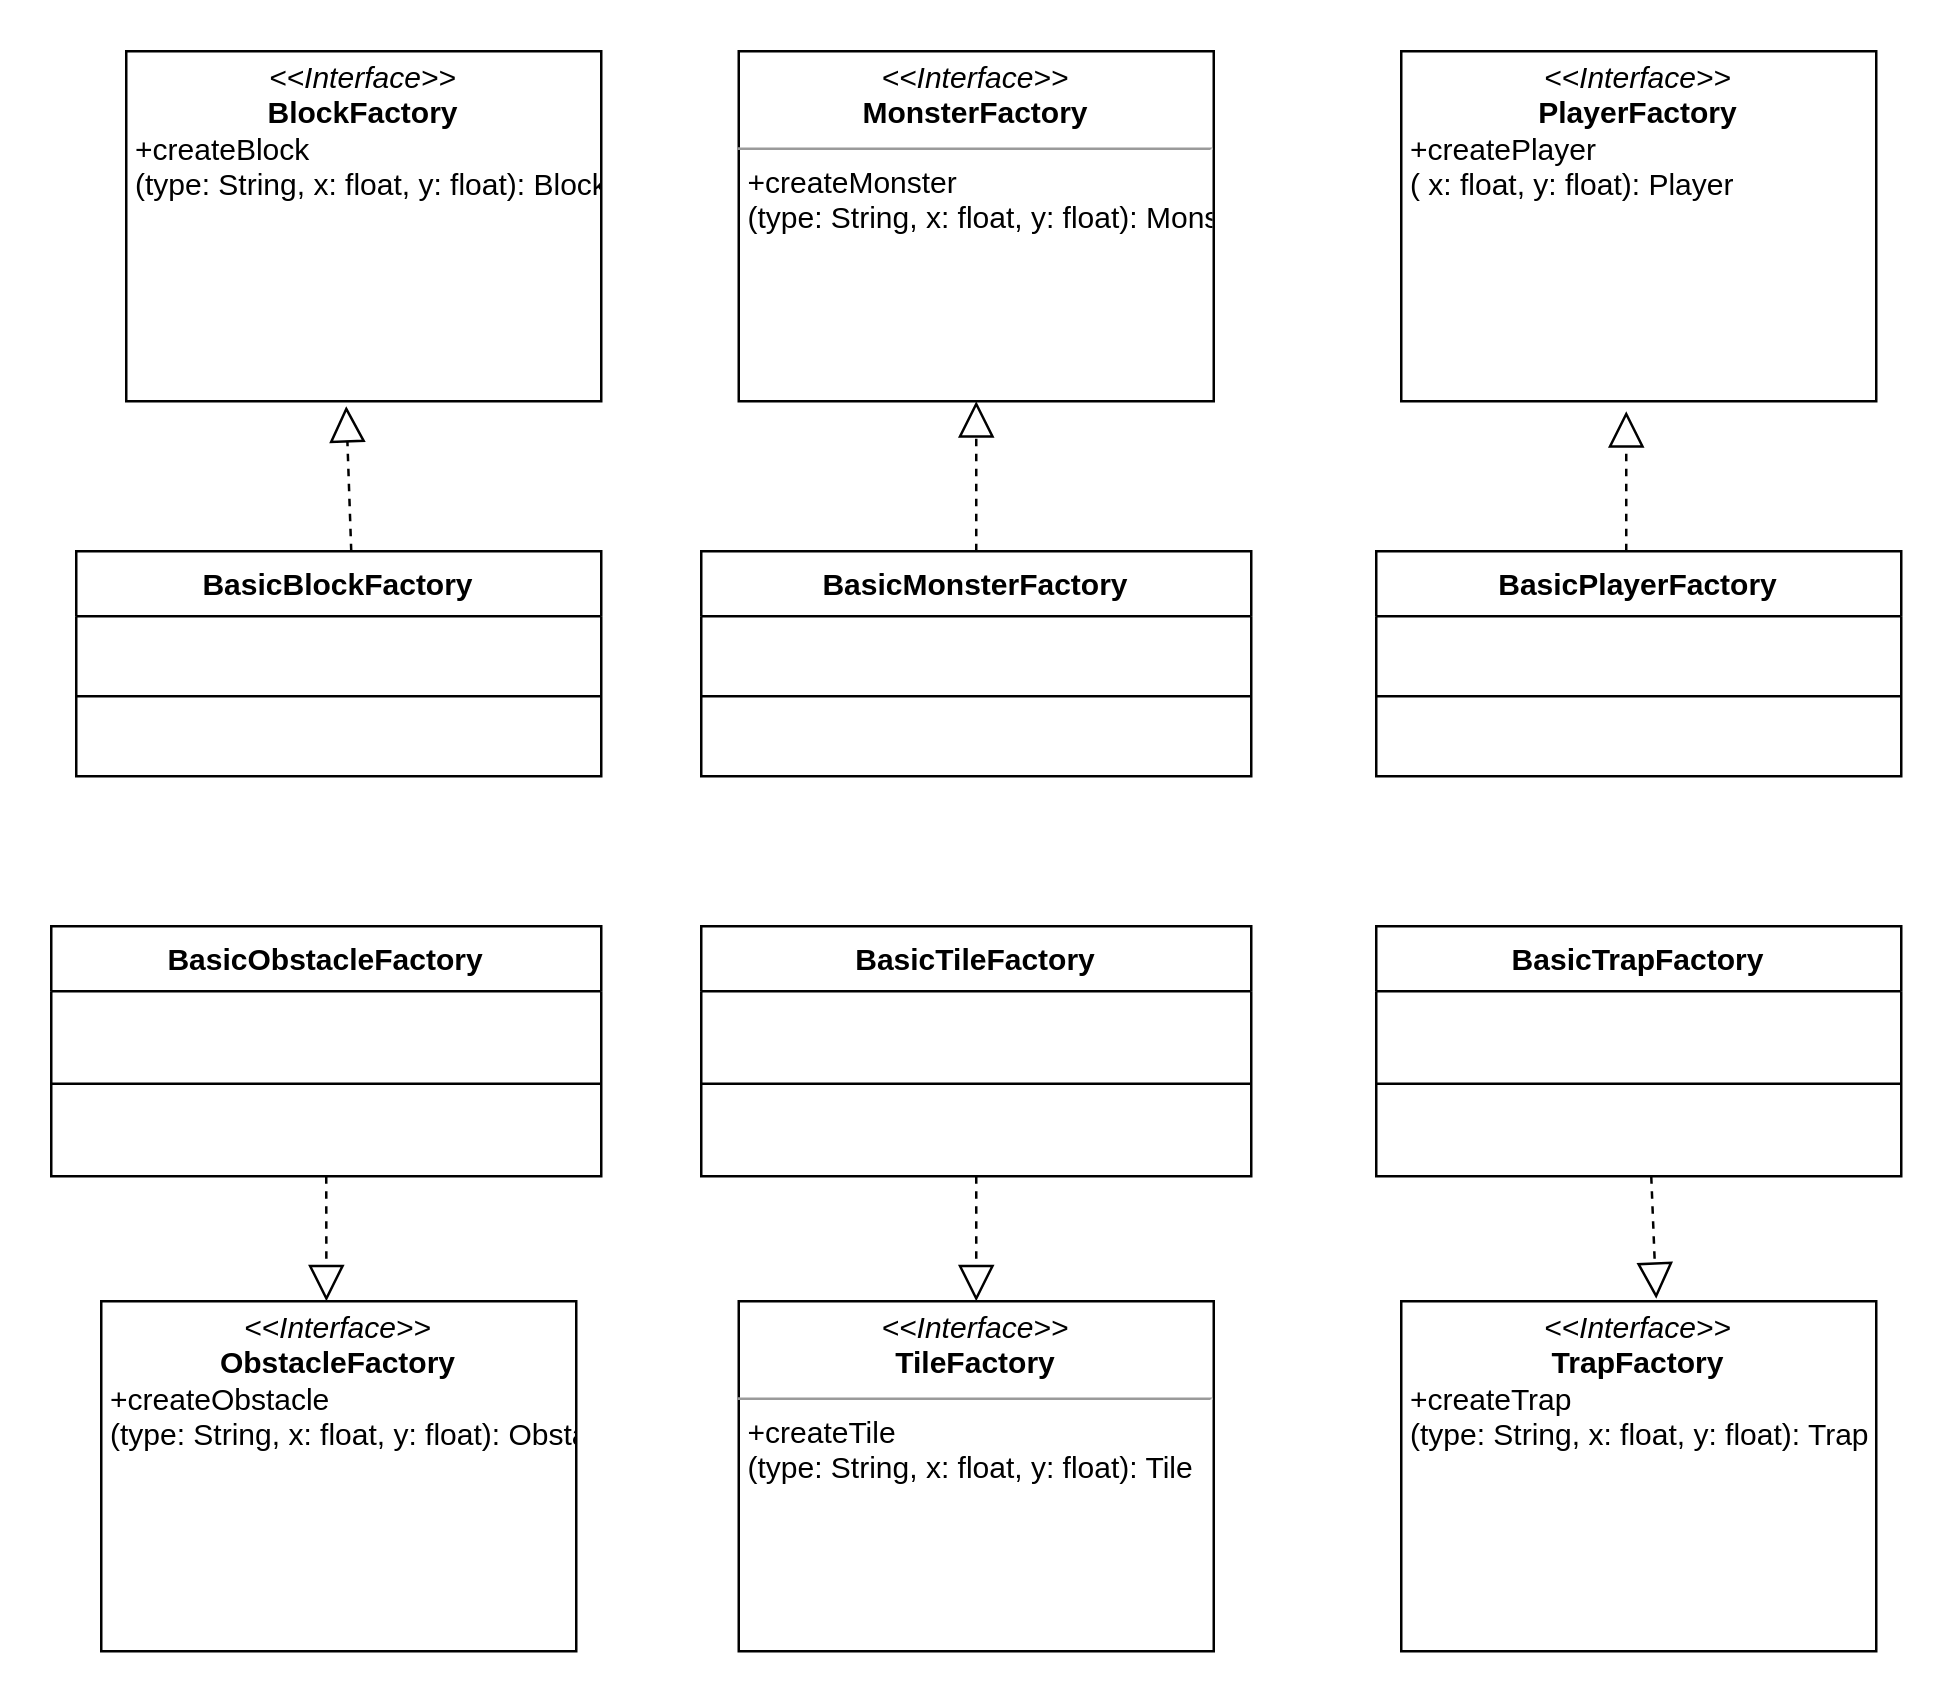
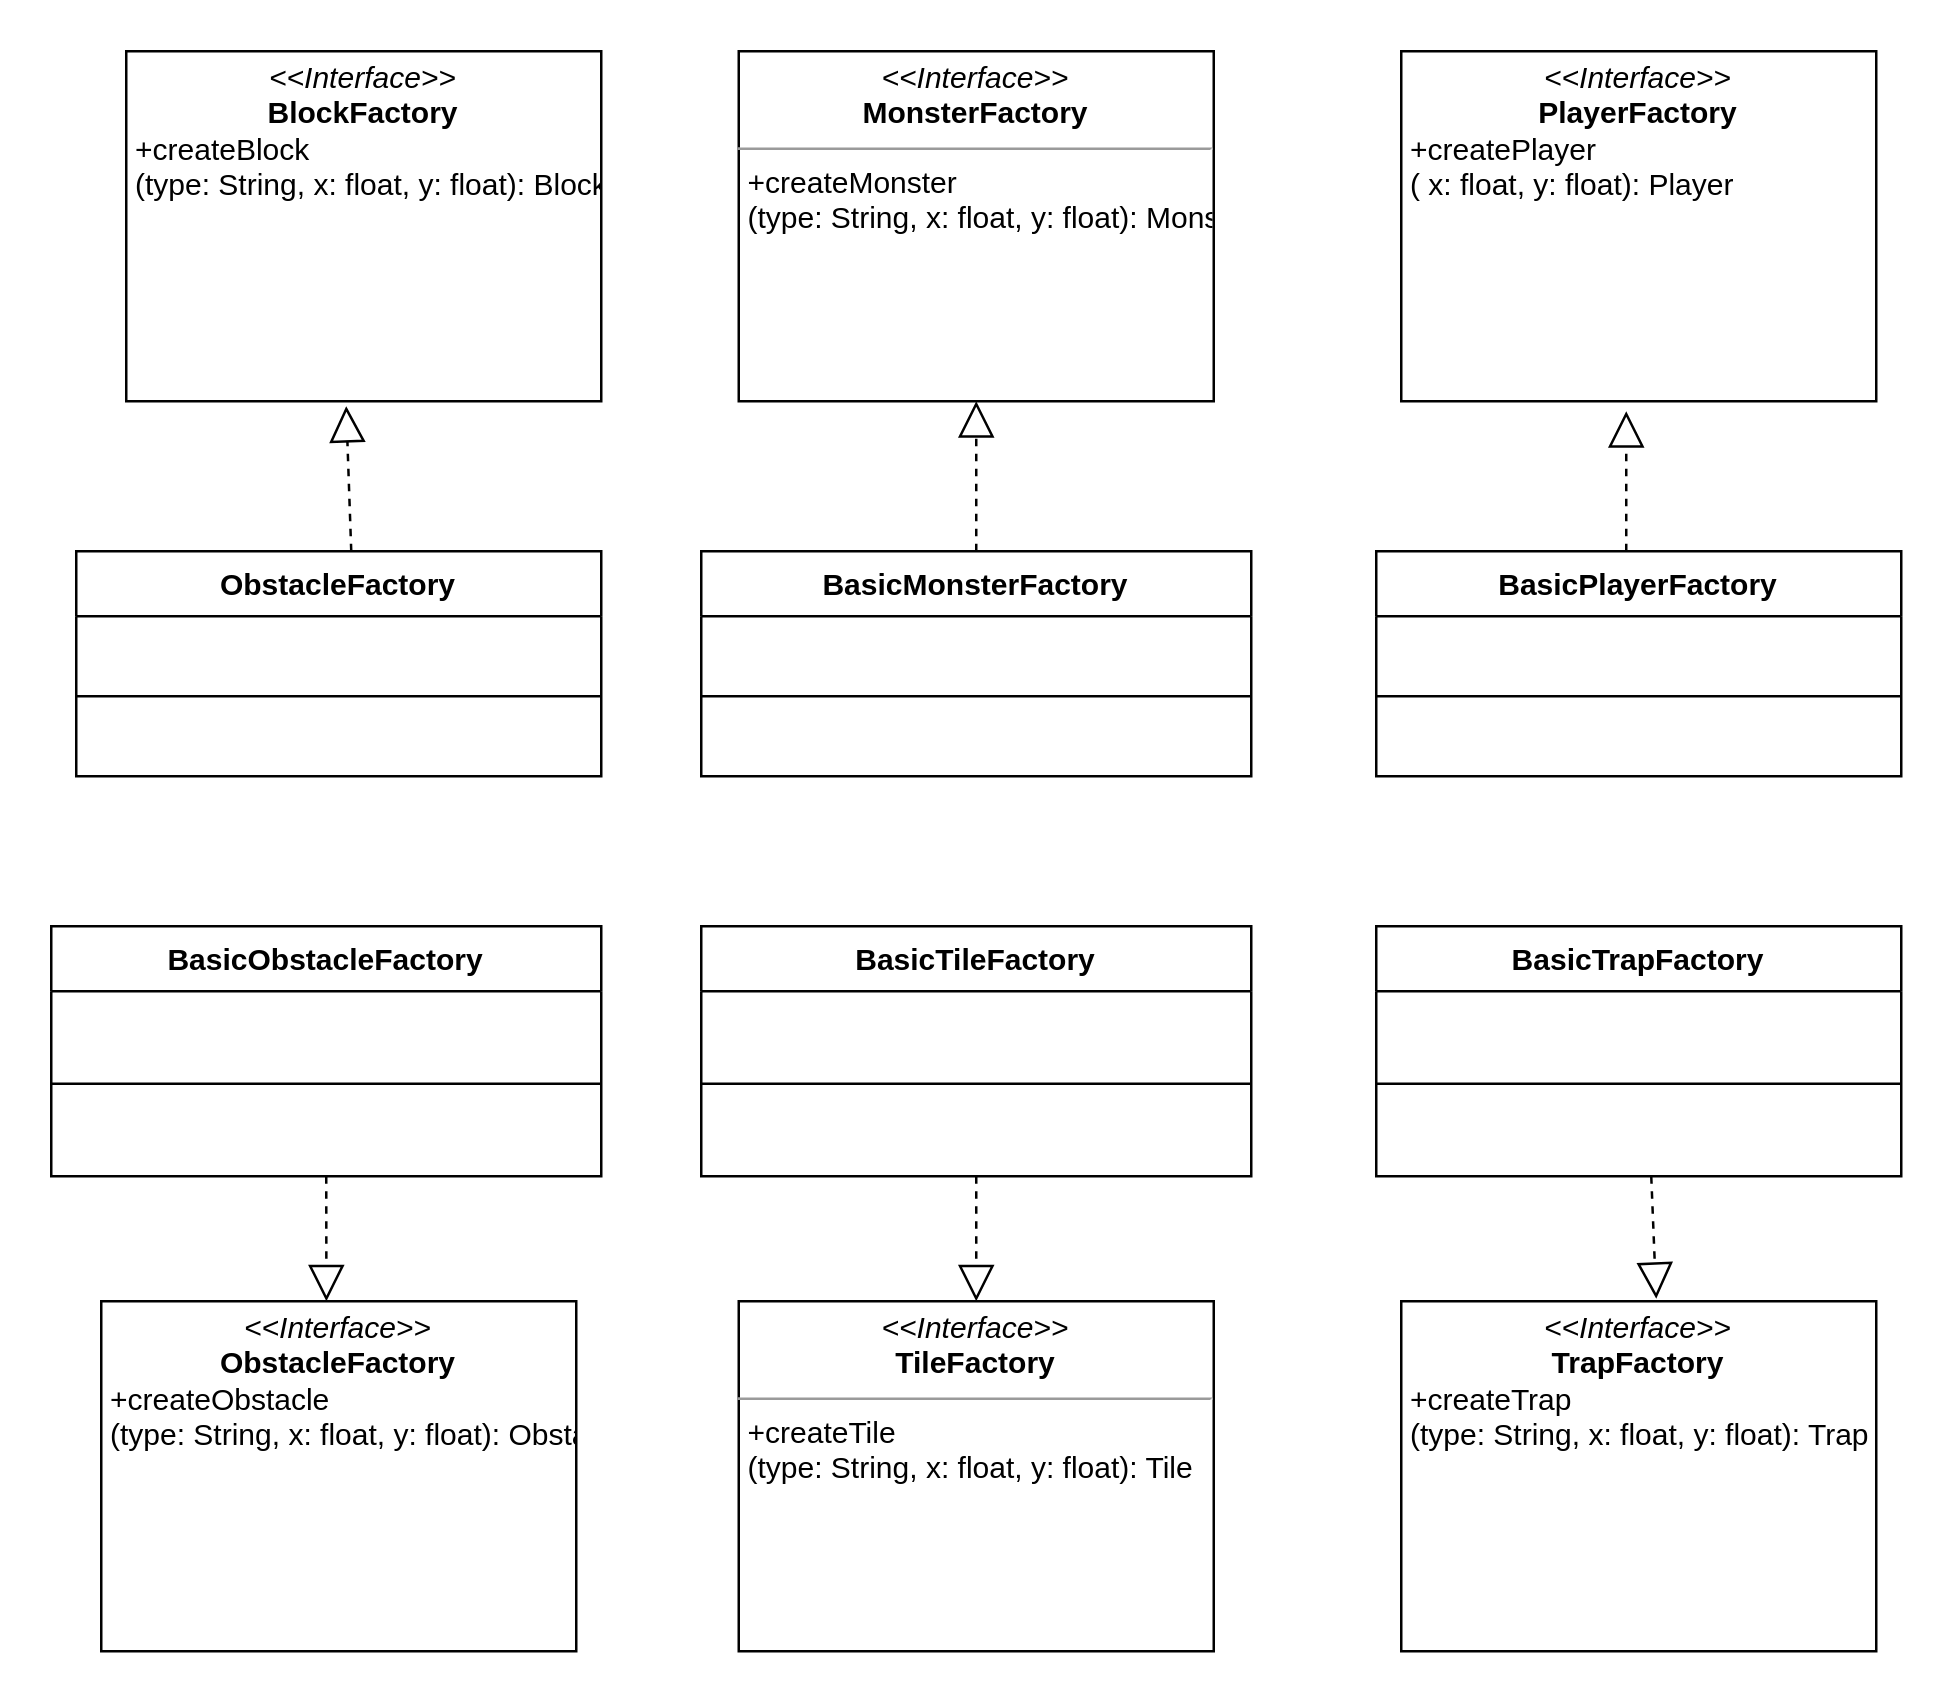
- <mxCell id="5" value="BasicBlockFactory" style="swimlane;fontStyle=1;align=center;verticalAlign=top;childLayout=stackLayout;horizontal=1;startSize=26;horizontalStack=0;resizeParent=1;resizeParentMax=0;resizeLast=0;collapsible=1;marginBottom=0;" parent="1" vertex="1"><mxGeometry x="30" y="220" width="210" height="90" as="geometry" /></mxCell>
+ <mxCell id="5" value="ObstacleFactory" style="swimlane;fontStyle=1;align=center;verticalAlign=top;childLayout=stackLayout;horizontal=1;startSize=26;horizontalStack=0;resizeParent=1;resizeParentMax=0;resizeLast=0;collapsible=1;marginBottom=0;" parent="1" vertex="1"><mxGeometry x="30" y="220" width="210" height="90" as="geometry" /></mxCell>
